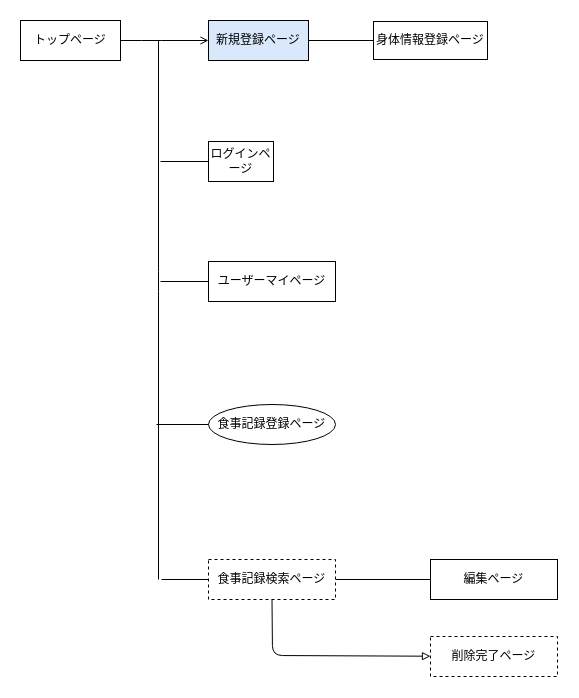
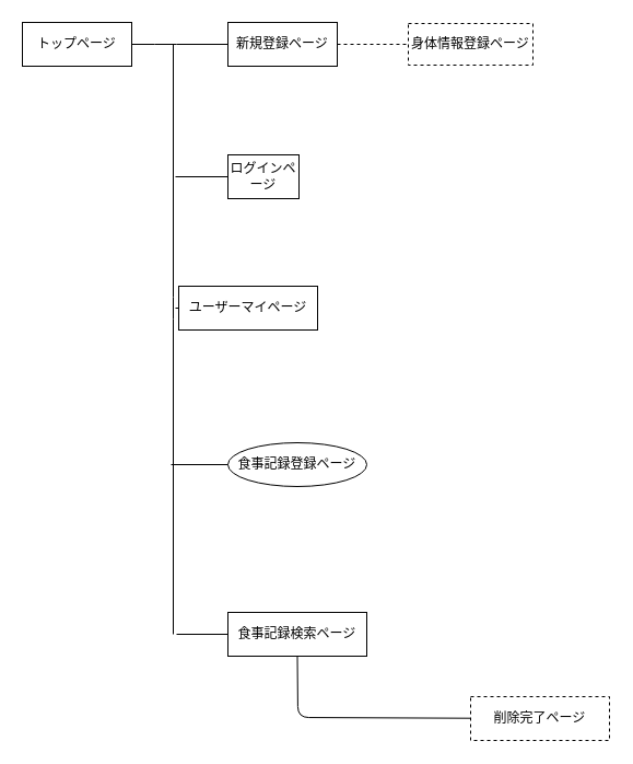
- <mxCell id="2" value="" style="edgeStyle=none;html=1;endArrow=open;endFill=0;" parent="1" source="3" target="5" edge="1"><mxGeometry relative="1" as="geometry"><Array as="points"><mxPoint x="151" y="40" /></Array></mxGeometry></mxCell>
+ <mxCell id="2" value="" style="edgeStyle=none;html=1;endArrow=none;endFill=0;" parent="1" source="3" target="5" edge="1"><mxGeometry relative="1" as="geometry"><Array as="points"><mxPoint x="151" y="40" /></Array></mxGeometry></mxCell>
- <mxCell id="5" value="新規登録ページ" style="whiteSpace=wrap;html=1;align=center;fillColor=#dae8fc;" parent="1" vertex="1"><mxGeometry x="208" y="20" width="100" height="40" as="geometry" /></mxCell>
+ <mxCell id="5" value="新規登録ページ" style="whiteSpace=wrap;html=1;align=center;" parent="1" vertex="1"><mxGeometry x="208" y="20" width="100" height="40" as="geometry" /></mxCell>
- <mxCell id="4" value="" style="edgeStyle=none;html=1;endArrow=none;endFill=0;" parent="1" source="5" target="19" edge="1"><mxGeometry relative="1" as="geometry" /></mxCell>
+ <mxCell id="4" value="" style="edgeStyle=none;html=1;endArrow=none;endFill=0;dashed=1;" parent="1" source="5" target="19" edge="1"><mxGeometry relative="1" as="geometry" /></mxCell>
- <mxCell id="19" value="身体情報登録ページ" style="whiteSpace=wrap;html=1;" parent="1" vertex="1"><mxGeometry x="373" y="21" width="114" height="38" as="geometry" /></mxCell>
+ <mxCell id="19" value="身体情報登録ページ" style="whiteSpace=wrap;html=1;dashed=1;" parent="1" vertex="1"><mxGeometry x="373" y="21" width="114" height="38" as="geometry" /></mxCell>
- <mxCell id="8" value="ユーザーマイページ" style="whiteSpace=wrap;html=1;align=center;" parent="1" vertex="1"><mxGeometry x="208" y="261" width="127" height="40" as="geometry" /></mxCell>
+ <mxCell id="8" value="ユーザーマイページ" style="whiteSpace=wrap;html=1;align=center;" parent="1" vertex="1"><mxGeometry x="163" y="261" width="127" height="40" as="geometry" /></mxCell>
- <mxCell id="11" value="食事記録検索ページ" style="whiteSpace=wrap;html=1;align=center;dashed=1;" parent="1" vertex="1"><mxGeometry x="208" y="559" width="127" height="40" as="geometry" /></mxCell>
+ <mxCell id="11" value="食事記録検索ページ" style="whiteSpace=wrap;html=1;align=center;" parent="1" vertex="1"><mxGeometry x="208" y="559" width="127" height="40" as="geometry" /></mxCell>
- <mxCell id="9" value="" style="edgeStyle=none;html=1;endArrow=none;endFill=0;exitX=1;exitY=0.5;exitDx=0;exitDy=0;" parent="1" source="11" target="16" edge="1"><mxGeometry relative="1" as="geometry" /></mxCell>
- <mxCell id="16" value="編集ページ" style="whiteSpace=wrap;html=1;align=center;" parent="1" vertex="1"><mxGeometry x="430" y="559" width="127" height="40" as="geometry" /></mxCell>
- <mxCell id="15" value="" style="edgeStyle=none;html=1;endArrow=block;endFill=0;exitX=0.5;exitY=1;exitDx=0;exitDy=0;" parent="1" source="11" target="17" edge="1"><mxGeometry relative="1" as="geometry"><mxPoint x="290" y="653" as="sourcePoint" /><Array as="points"><mxPoint x="272" y="655" /></Array></mxGeometry></mxCell>
+ <mxCell id="15" value="" style="edgeStyle=none;html=1;endArrow=none;endFill=0;exitX=0.5;exitY=1;exitDx=0;exitDy=0;" parent="1" source="11" target="17" edge="1"><mxGeometry relative="1" as="geometry"><mxPoint x="290" y="653" as="sourcePoint" /><Array as="points"><mxPoint x="272" y="655" /></Array></mxGeometry></mxCell>
